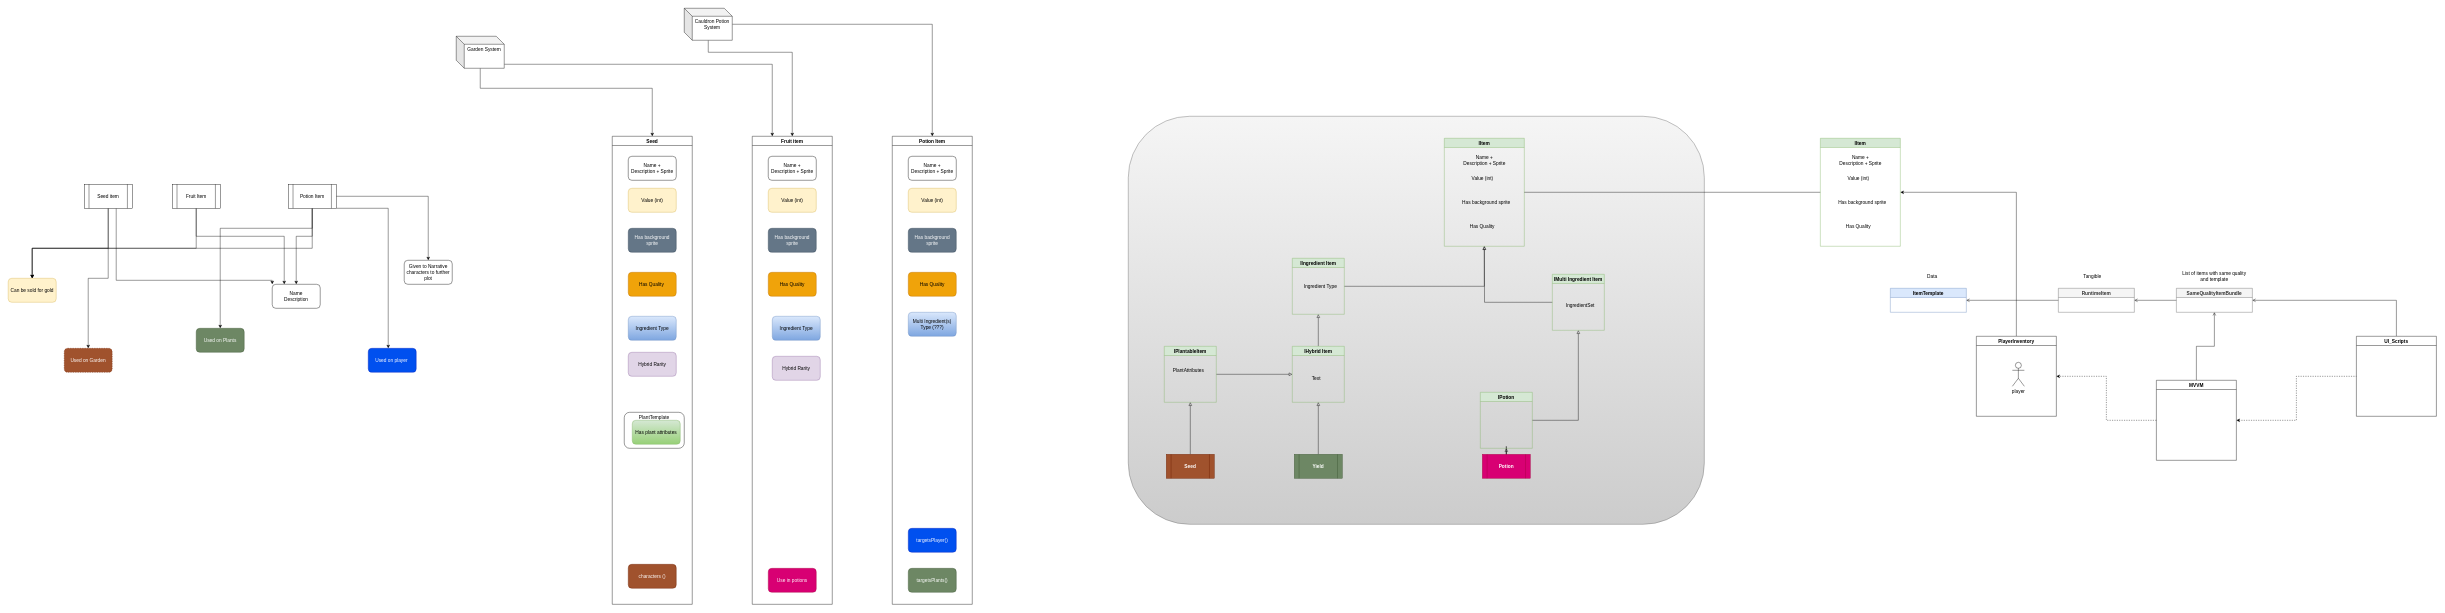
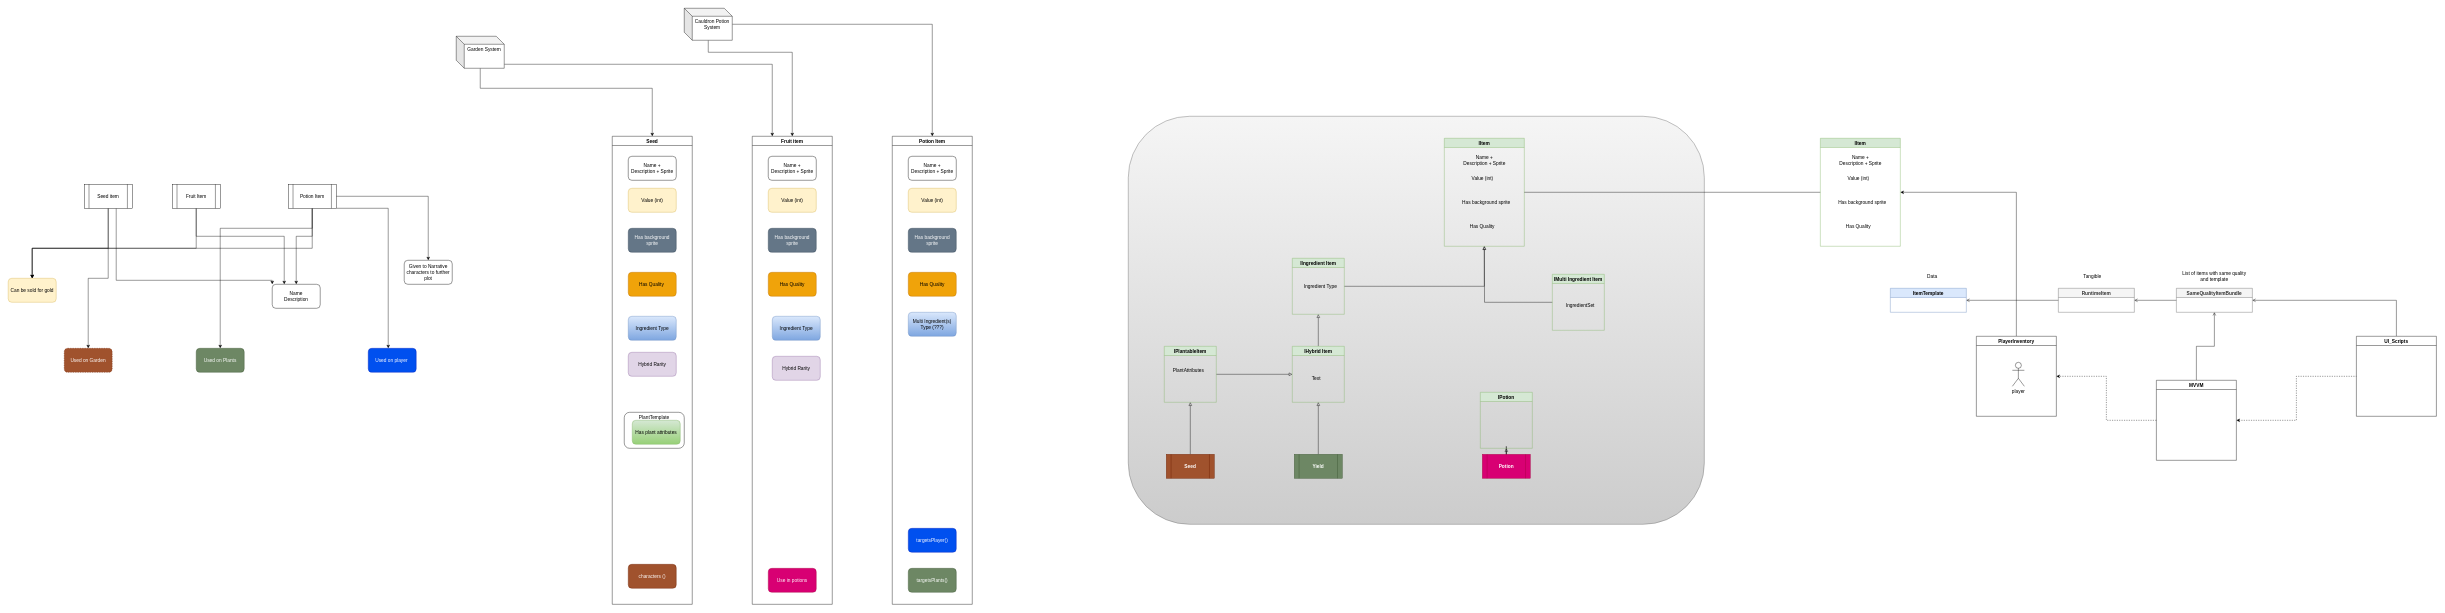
- <mxCell id="21" value="Used on Plants" style="rounded=1;whiteSpace=wrap;html=1;fillColor=#6d8764;strokeColor=#3A5431;fontColor=#ffffff;" parent="1" vertex="1"><mxGeometry x="490" y="820" width="120" height="60" as="geometry" /></mxCell>
+ <mxCell id="21" value="Used on Plants" style="rounded=1;whiteSpace=wrap;html=1;fillColor=#6d8764;strokeColor=#3A5431;fontColor=#ffffff;" parent="1" vertex="1"><mxGeometry x="490" y="870" width="120" height="60" as="geometry" /></mxCell>
- <mxCell id="73" style="edgeStyle=orthogonalEdgeStyle;rounded=0;orthogonalLoop=1;jettySize=auto;html=1;entryX=0.5;entryY=1;entryDx=0;entryDy=0;fontColor=#000000;endArrow=block;endFill=0;" parent="1" source="74" target="76" edge="1"><mxGeometry relative="1" as="geometry" /></mxCell>
